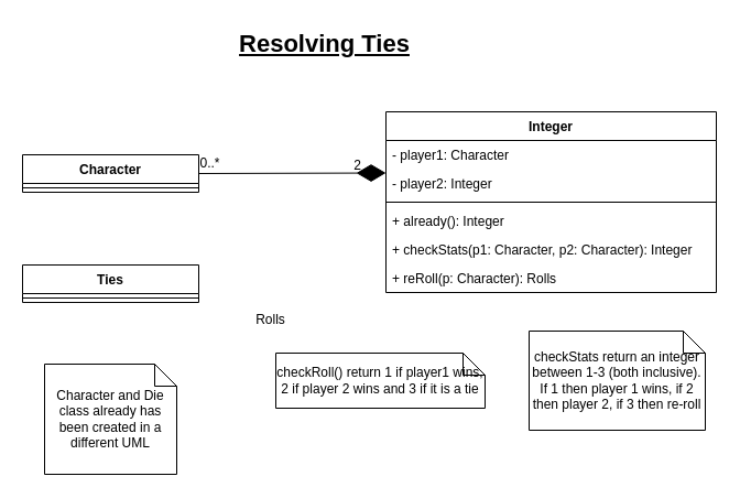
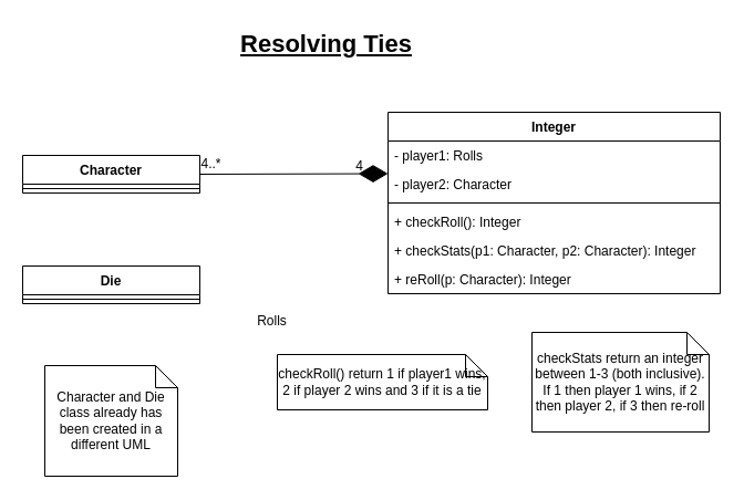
- <mxCell id="3" value="- player1: Character" style="text;strokeColor=none;fillColor=none;align=left;verticalAlign=top;spacingLeft=4;spacingRight=4;overflow=hidden;rotatable=0;points=[[0,0.5],[1,0.5]];portConstraint=eastwest;" vertex="1" parent="2"><mxGeometry y="26" width="300" height="26" as="geometry" /></mxCell>
+ <mxCell id="3" value="- player1: Rolls" style="text;strokeColor=none;fillColor=none;align=left;verticalAlign=top;spacingLeft=4;spacingRight=4;overflow=hidden;rotatable=0;points=[[0,0.5],[1,0.5]];portConstraint=eastwest;" vertex="1" parent="2"><mxGeometry y="26" width="300" height="26" as="geometry" /></mxCell>
- <mxCell id="18" value="&lt;font style=&quot;font-size: 12px;&quot;&gt;0..*&lt;/font&gt;" style="text;html=1;align=center;verticalAlign=middle;resizable=0;points=[];autosize=1;strokeColor=none;fillColor=none;fontSize=22;" vertex="1" parent="1"><mxGeometry x="170" y="125" width="40" height="40" as="geometry" /></mxCell>
+ <mxCell id="18" value="&lt;font style=&quot;font-size: 12px;&quot;&gt;4..*&lt;/font&gt;" style="text;html=1;align=center;verticalAlign=middle;resizable=0;points=[];autosize=1;strokeColor=none;fillColor=none;fontSize=22;" vertex="1" parent="1"><mxGeometry x="170" y="125" width="40" height="40" as="geometry" /></mxCell>
- <mxCell id="12" value="2" style="text;html=1;align=center;verticalAlign=middle;resizable=0;points=[];autosize=1;strokeColor=none;fillColor=none;" vertex="1" parent="1"><mxGeometry x="309" y="135" width="30" height="30" as="geometry" /></mxCell>
+ <mxCell id="12" value="4" style="text;html=1;align=center;verticalAlign=middle;resizable=0;points=[];autosize=1;strokeColor=none;fillColor=none;" vertex="1" parent="1"><mxGeometry x="309" y="135" width="30" height="30" as="geometry" /></mxCell>
- <mxCell id="4" value="- player2: Integer" style="text;strokeColor=none;fillColor=none;align=left;verticalAlign=top;spacingLeft=4;spacingRight=4;overflow=hidden;rotatable=0;points=[[0,0.5],[1,0.5]];portConstraint=eastwest;" vertex="1" parent="2"><mxGeometry y="52" width="300" height="26" as="geometry" /></mxCell>
+ <mxCell id="4" value="- player2: Character" style="text;strokeColor=none;fillColor=none;align=left;verticalAlign=top;spacingLeft=4;spacingRight=4;overflow=hidden;rotatable=0;points=[[0,0.5],[1,0.5]];portConstraint=eastwest;" vertex="1" parent="2"><mxGeometry y="52" width="300" height="26" as="geometry" /></mxCell>
- <mxCell id="6" value="+ already(): Integer" style="text;strokeColor=none;fillColor=none;align=left;verticalAlign=top;spacingLeft=4;spacingRight=4;overflow=hidden;rotatable=0;points=[[0,0.5],[1,0.5]];portConstraint=eastwest;" vertex="1" parent="2"><mxGeometry y="86" width="300" height="26" as="geometry" /></mxCell>
+ <mxCell id="6" value="+ checkRoll(): Integer" style="text;strokeColor=none;fillColor=none;align=left;verticalAlign=top;spacingLeft=4;spacingRight=4;overflow=hidden;rotatable=0;points=[[0,0.5],[1,0.5]];portConstraint=eastwest;" vertex="1" parent="2"><mxGeometry y="86" width="300" height="26" as="geometry" /></mxCell>
- <mxCell id="8" value="+ reRoll(p: Character): Rolls" style="text;strokeColor=none;fillColor=none;align=left;verticalAlign=top;spacingLeft=4;spacingRight=4;overflow=hidden;rotatable=0;points=[[0,0.5],[1,0.5]];portConstraint=eastwest;" vertex="1" parent="2"><mxGeometry y="138" width="300" height="26" as="geometry" /></mxCell>
+ <mxCell id="8" value="+ reRoll(p: Character): Integer" style="text;strokeColor=none;fillColor=none;align=left;verticalAlign=top;spacingLeft=4;spacingRight=4;overflow=hidden;rotatable=0;points=[[0,0.5],[1,0.5]];portConstraint=eastwest;" vertex="1" parent="2"><mxGeometry y="138" width="300" height="26" as="geometry" /></mxCell>
- <mxCell id="14" value="Ties" style="swimlane;fontStyle=1;align=center;verticalAlign=top;childLayout=stackLayout;horizontal=1;startSize=26;horizontalStack=0;resizeParent=1;resizeParentMax=0;resizeLast=0;collapsible=1;marginBottom=0;" vertex="1" parent="1"><mxGeometry x="20" y="240" width="160" height="34" as="geometry" /></mxCell>
+ <mxCell id="14" value="Die" style="swimlane;fontStyle=1;align=center;verticalAlign=top;childLayout=stackLayout;horizontal=1;startSize=26;horizontalStack=0;resizeParent=1;resizeParentMax=0;resizeLast=0;collapsible=1;marginBottom=0;" vertex="1" parent="1"><mxGeometry x="20" y="240" width="160" height="34" as="geometry" /></mxCell>
